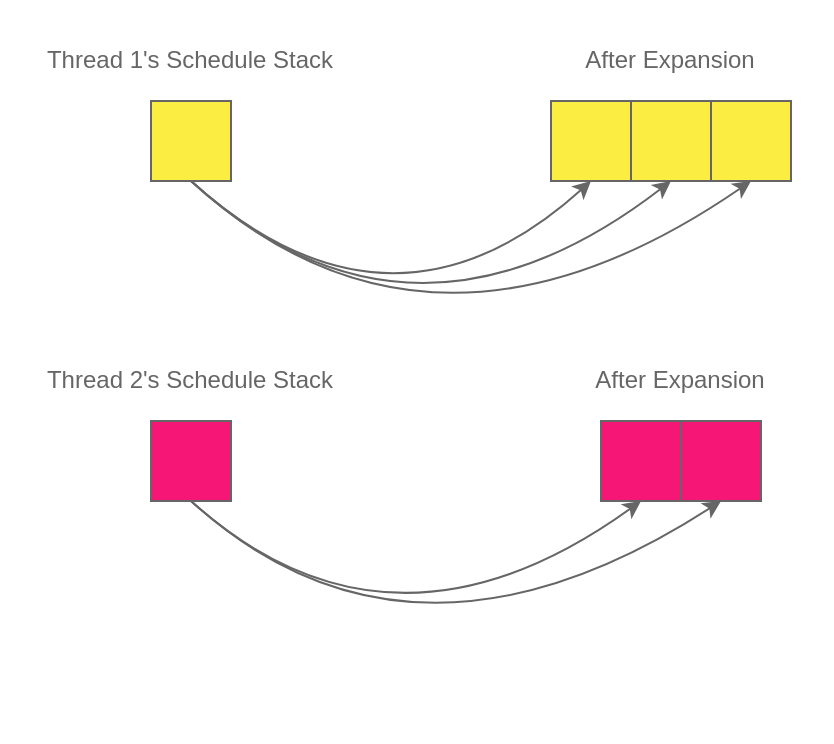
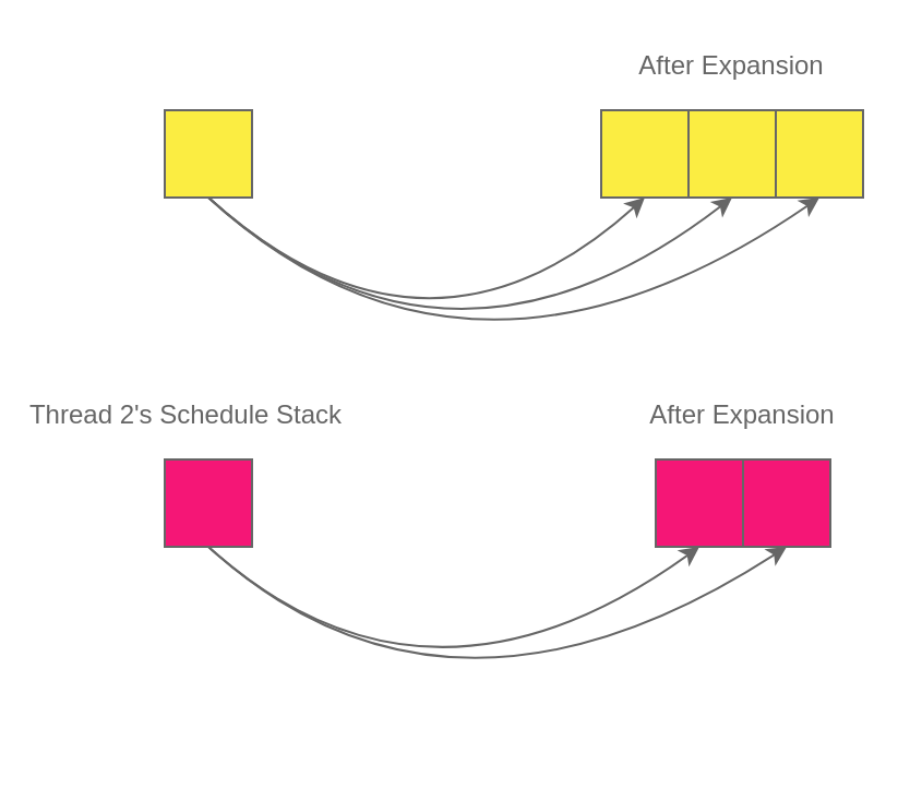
- <mxCell id="7" value="Thread 1's Schedule Stack" style="text;html=1;strokeColor=none;fillColor=none;align=center;verticalAlign=middle;whiteSpace=wrap;rounded=0;fontColor=#666666;" parent="1" vertex="1"><mxGeometry x="20" y="20" width="150" height="20" as="geometry" /></mxCell>
- <mxCell id="15" value="Thread 2's Schedule Stack" style="text;html=1;strokeColor=none;fillColor=none;align=center;verticalAlign=middle;whiteSpace=wrap;rounded=0;fontColor=#666666;" parent="1" vertex="1"><mxGeometry x="20" y="180" width="150" height="20" as="geometry" /></mxCell>
+ <mxCell id="15" value="Thread 2's Schedule Stack" style="text;html=1;strokeColor=none;fillColor=none;align=center;verticalAlign=middle;whiteSpace=wrap;rounded=0;fontColor=#666666;" parent="1" vertex="1"><mxGeometry x="10" y="180" width="150" height="20" as="geometry" /></mxCell>
